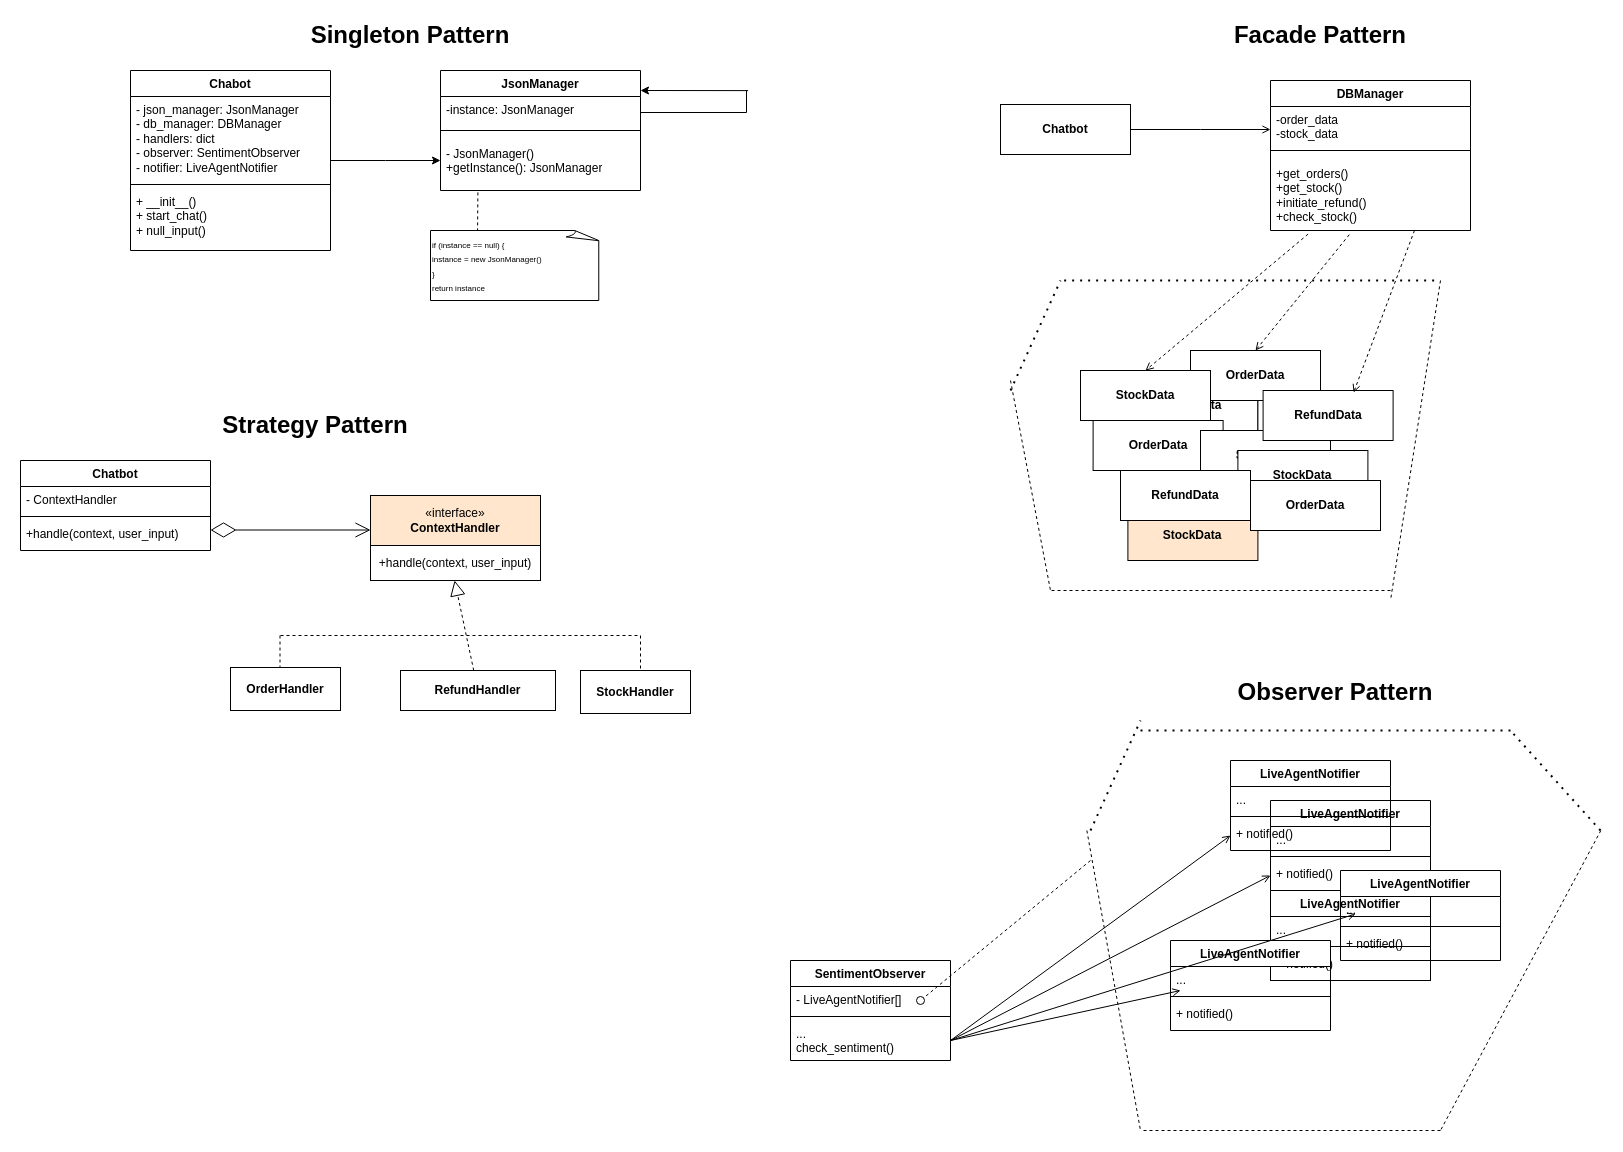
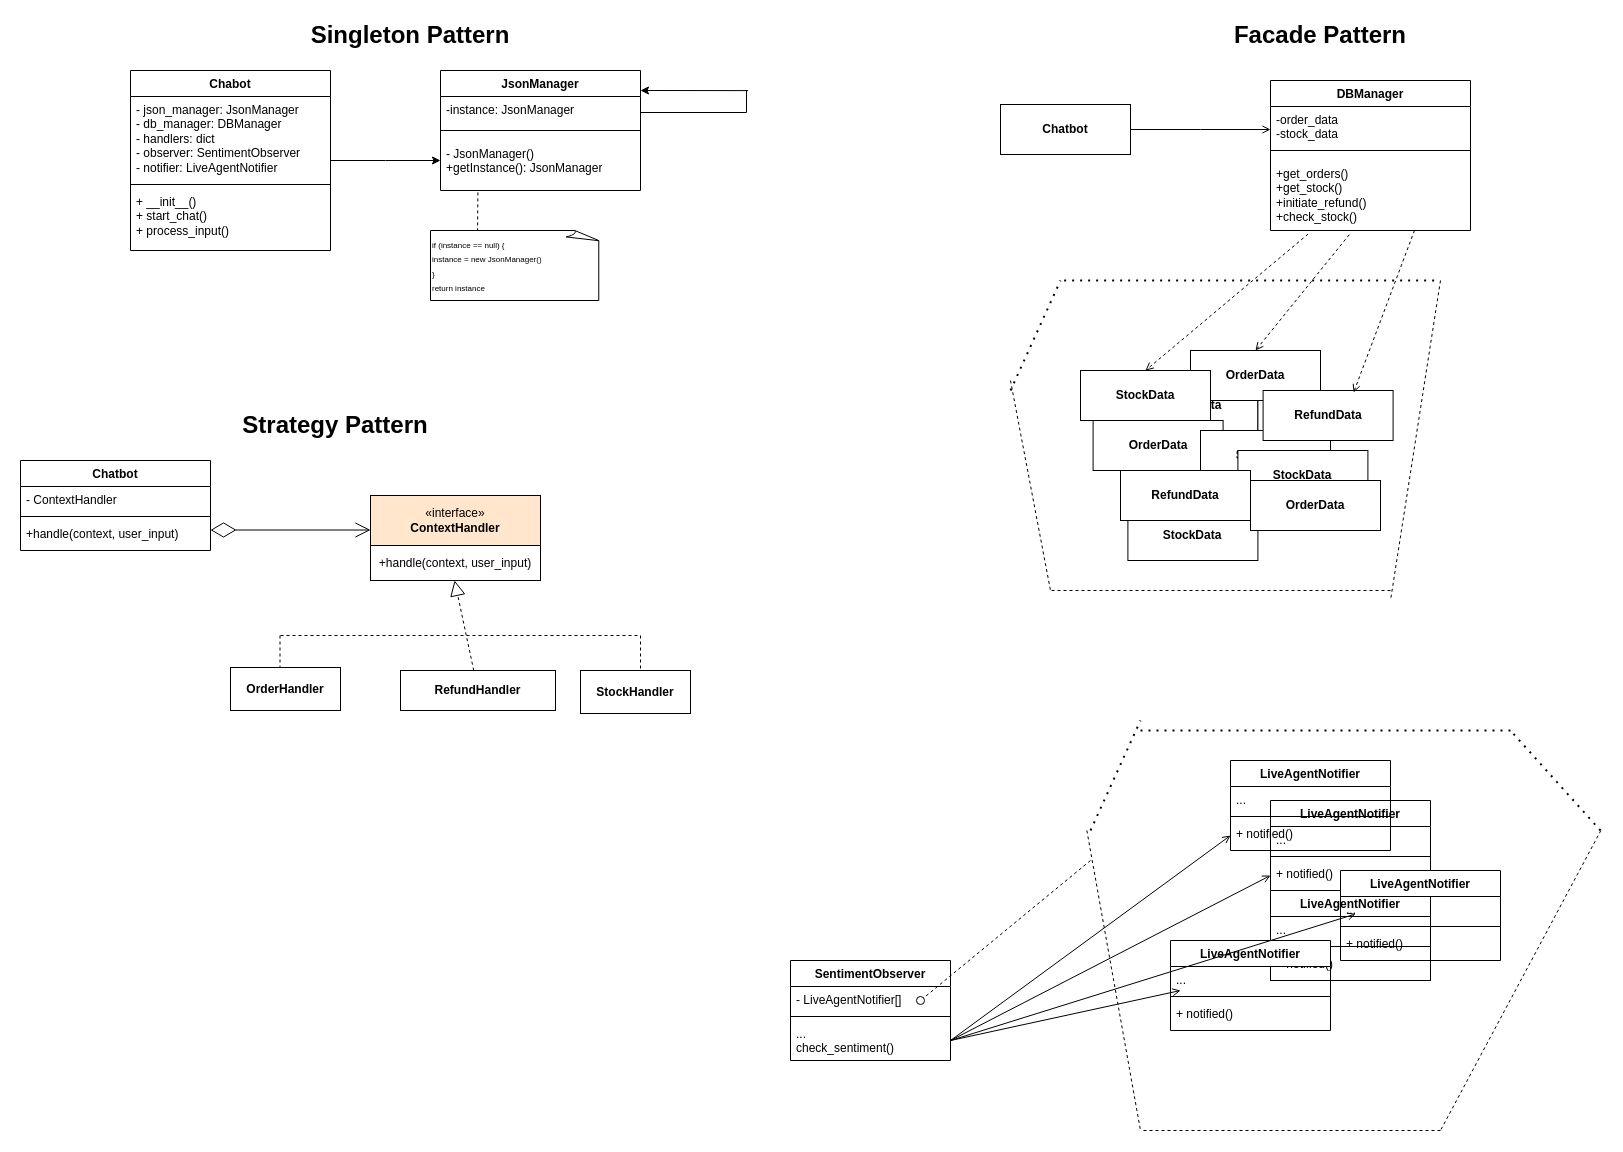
- <mxCell id="21" value="+ __init__()&lt;div&gt;+ start_chat()&lt;/div&gt;&lt;div&gt;+ null_input()&lt;/div&gt;" style="text;strokeColor=none;fillColor=none;align=left;verticalAlign=top;spacingLeft=4;spacingRight=4;overflow=hidden;rotatable=0;points=[[0,0.5],[1,0.5]];portConstraint=eastwest;whiteSpace=wrap;html=1;" parent="18" vertex="1"><mxGeometry y="118" width="200" height="62" as="geometry" /></mxCell>
+ <mxCell id="21" value="+ __init__()&lt;div&gt;+ start_chat()&lt;/div&gt;&lt;div&gt;+ process_input()&lt;/div&gt;" style="text;strokeColor=none;fillColor=none;align=left;verticalAlign=top;spacingLeft=4;spacingRight=4;overflow=hidden;rotatable=0;points=[[0,0.5],[1,0.5]];portConstraint=eastwest;whiteSpace=wrap;html=1;" parent="18" vertex="1"><mxGeometry y="118" width="200" height="62" as="geometry" /></mxCell>
- <mxCell id="91" value="&lt;b&gt;&lt;font style=&quot;font-size: 24px;&quot;&gt;Strategy Pattern&lt;/font&gt;&lt;/b&gt;" style="text;html=1;align=center;verticalAlign=middle;whiteSpace=wrap;rounded=0;" vertex="1" parent="1"><mxGeometry x="190" y="410" width="250" height="30" as="geometry" /></mxCell>
+ <mxCell id="91" value="&lt;b&gt;&lt;font style=&quot;font-size: 24px;&quot;&gt;Strategy Pattern&lt;/font&gt;&lt;/b&gt;" style="text;html=1;align=center;verticalAlign=middle;whiteSpace=wrap;rounded=0;" vertex="1" parent="1"><mxGeometry x="210" y="410" width="250" height="30" as="geometry" /></mxCell>
- <mxCell id="77" value="&lt;b&gt;StockData&lt;/b&gt;" style="html=1;whiteSpace=wrap;fillColor=#ffe6cc;" vertex="1" parent="1"><mxGeometry x="1127.4" y="510" width="130" height="50" as="geometry" /></mxCell>
+ <mxCell id="77" value="&lt;b&gt;StockData&lt;/b&gt;" style="html=1;whiteSpace=wrap;" vertex="1" parent="1"><mxGeometry x="1127.4" y="510" width="130" height="50" as="geometry" /></mxCell>
- <mxCell id="92" value="&lt;b&gt;&lt;font style=&quot;font-size: 24px;&quot;&gt;Observer Pattern&lt;/font&gt;&lt;/b&gt;" style="text;html=1;align=center;verticalAlign=middle;whiteSpace=wrap;rounded=0;" vertex="1" parent="1"><mxGeometry x="1210" y="676.5" width="250" height="30" as="geometry" /></mxCell>
